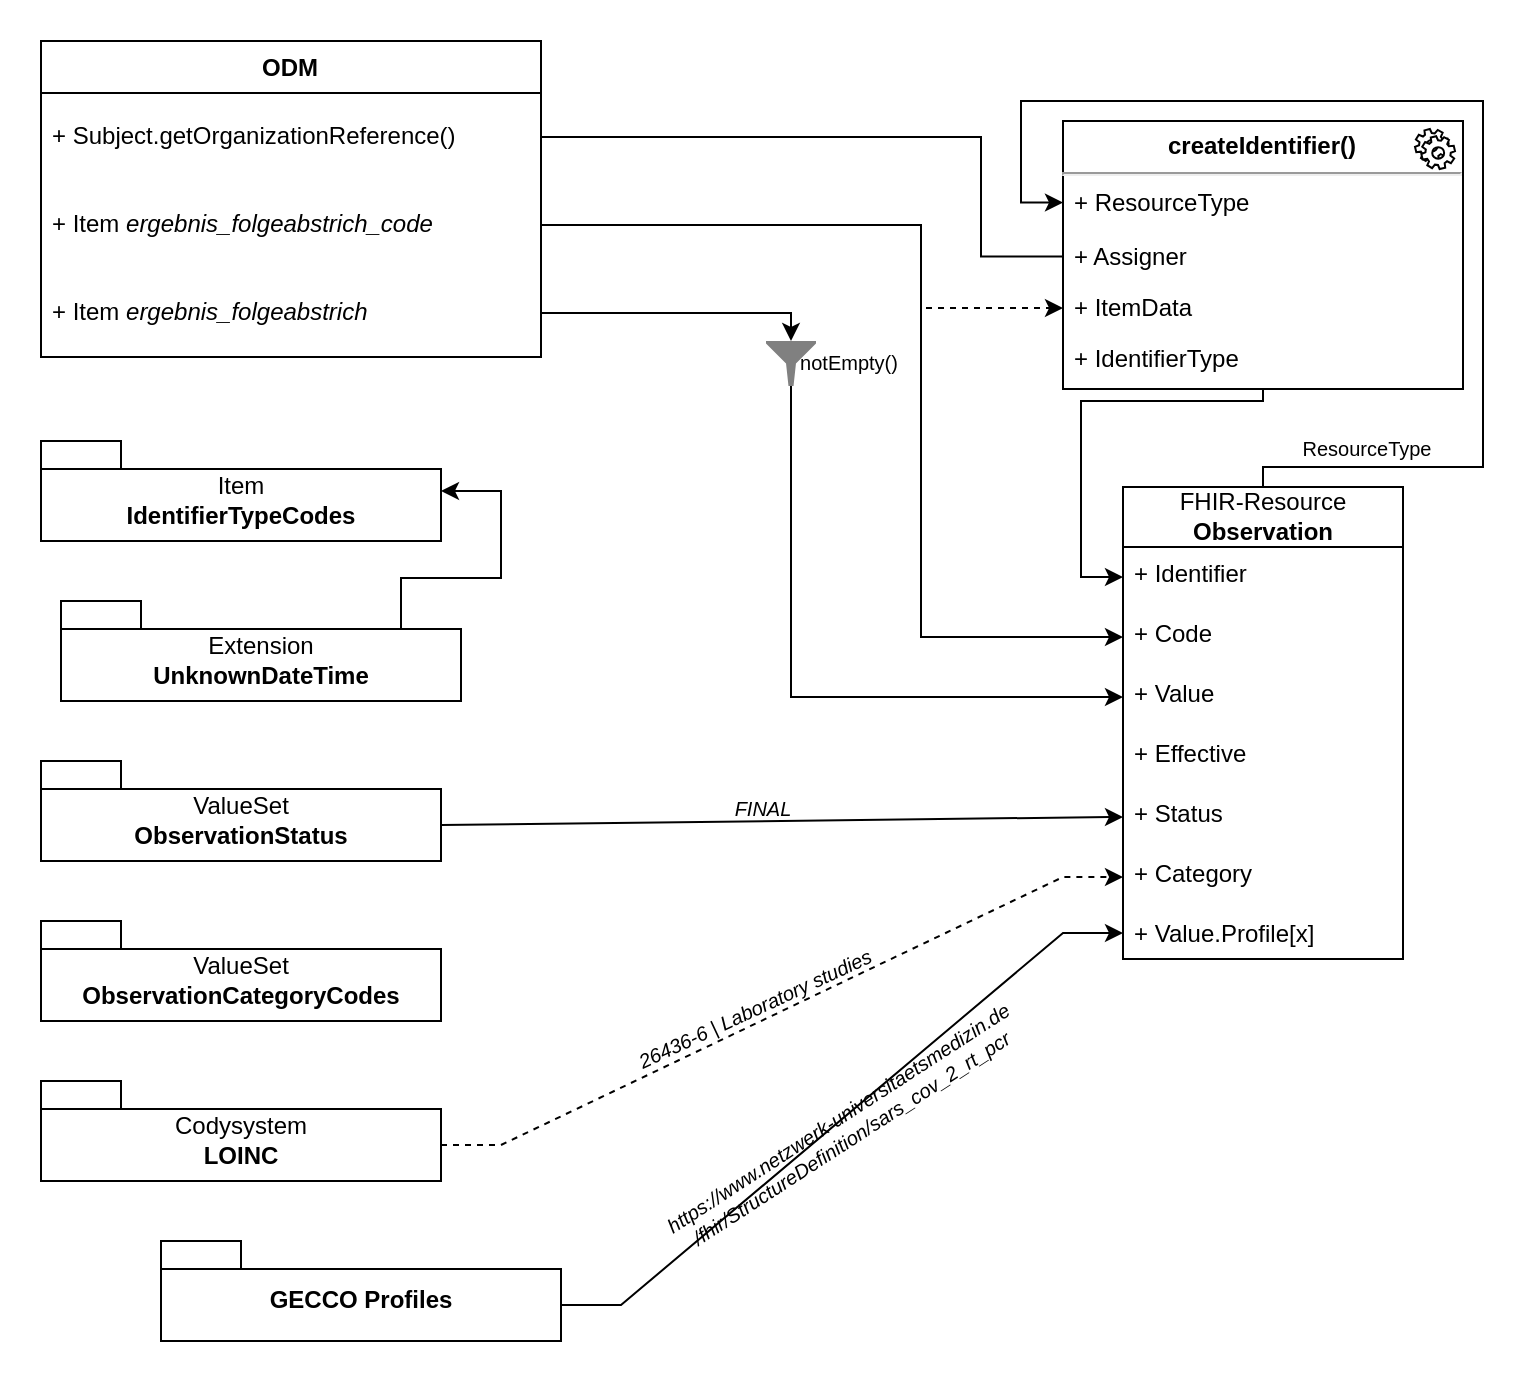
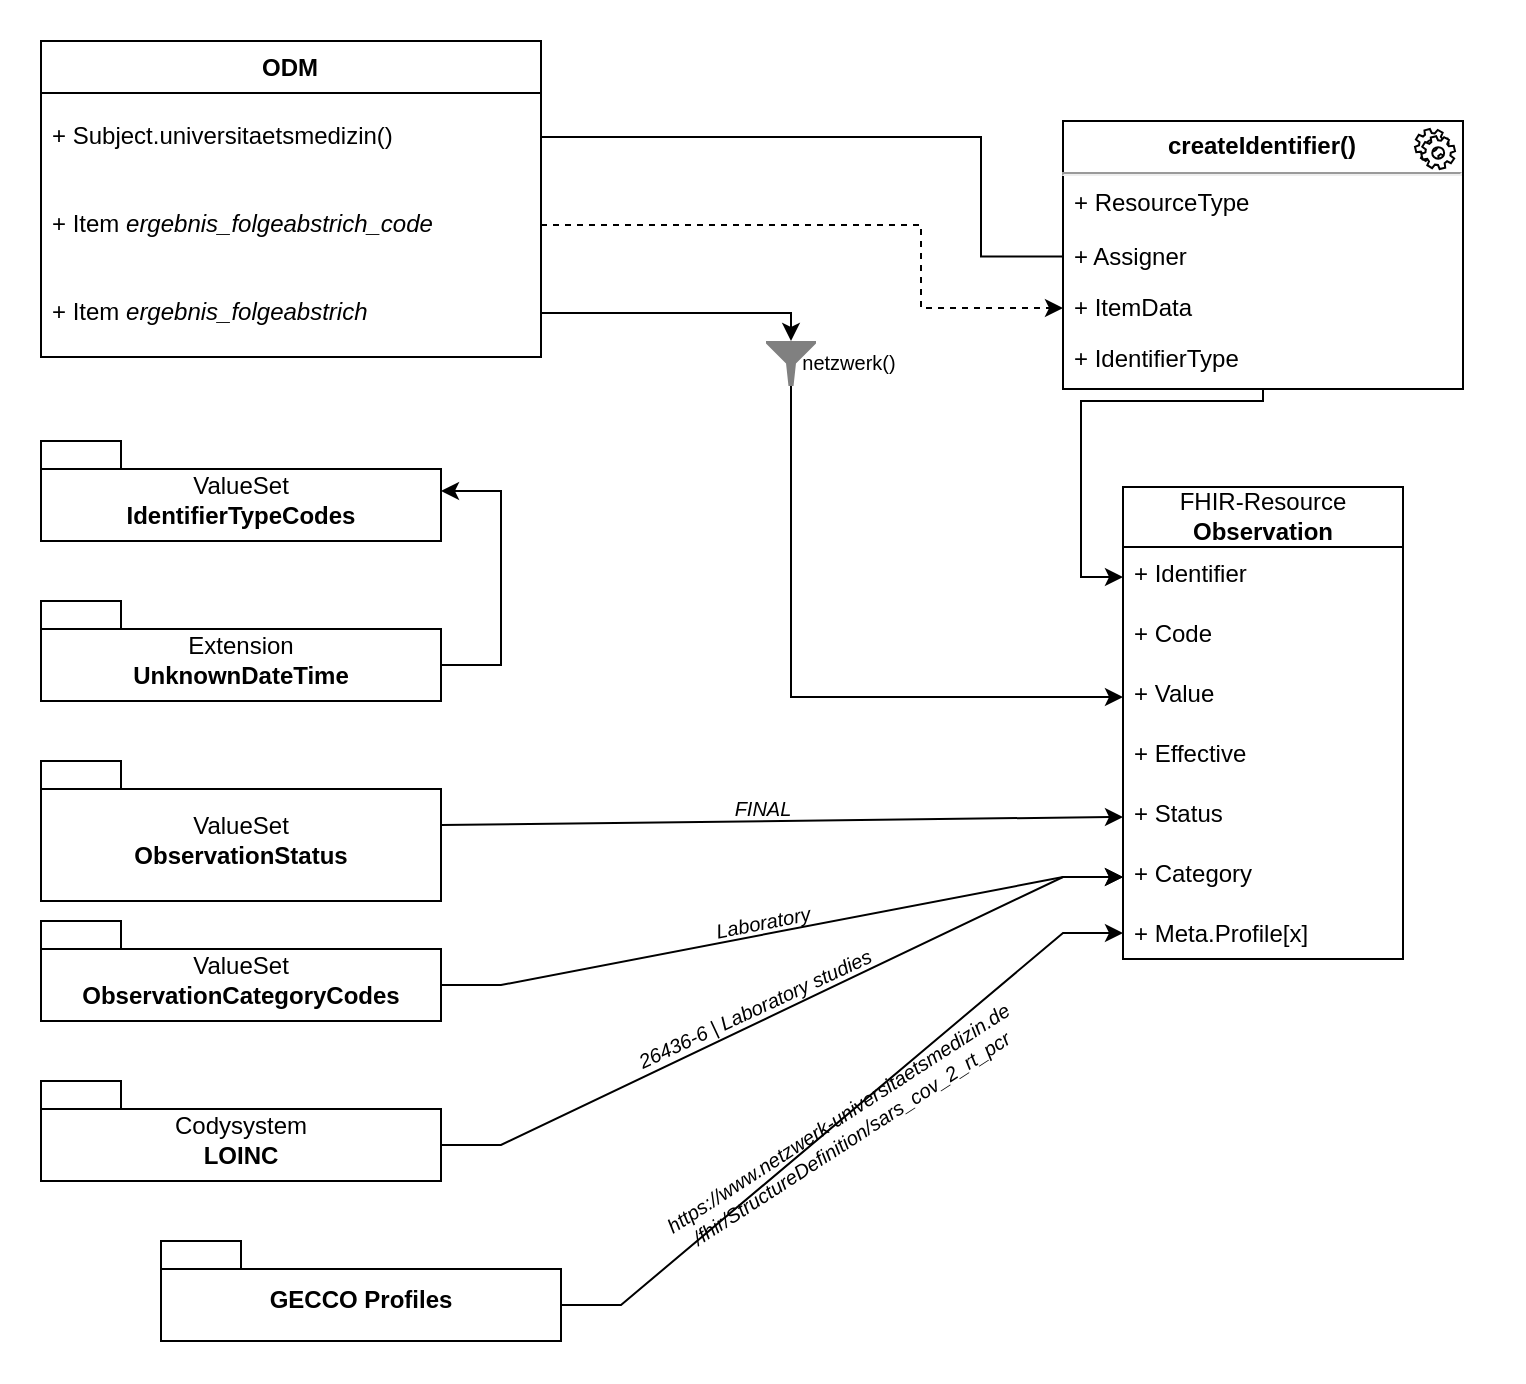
- <mxCell id="6" style="edgeStyle=orthogonalEdgeStyle;rounded=0;orthogonalLoop=1;jettySize=auto;html=1;exitX=0.5;exitY=0;exitDx=0;exitDy=0;entryX=0;entryY=0.5;entryDx=0;entryDy=0;" parent="1" source="8" target="39" edge="1"><mxGeometry relative="1" as="geometry"><mxPoint x="481" y="143" as="targetPoint" /><Array as="points"><mxPoint x="631" y="233" /><mxPoint x="741" y="233" /><mxPoint x="741" y="50" /><mxPoint x="510" y="50" /><mxPoint x="510" y="101" /></Array></mxGeometry></mxCell>
- <mxCell id="7" value="ResourceType" style="edgeLabel;html=1;align=center;verticalAlign=middle;resizable=0;points=[];fontSize=10;" parent="6" vertex="1" connectable="0"><mxGeometry x="-0.886" y="-1" relative="1" as="geometry"><mxPoint x="26.83" y="-11" as="offset" /></mxGeometry></mxCell>
- <mxCell id="17" value="+ Subject.getOrganizationReference()" style="text;strokeColor=none;fillColor=none;align=left;verticalAlign=middle;spacingLeft=4;spacingRight=4;overflow=hidden;rotatable=0;points=[[0,0.5],[1,0.5]];portConstraint=eastwest;fontStyle=0;whiteSpace=wrap;html=1;" parent="16" vertex="1"><mxGeometry y="26" width="250" height="44" as="geometry" /></mxCell>
+ <mxCell id="17" value="+ Subject.universitaetsmedizin()" style="text;strokeColor=none;fillColor=none;align=left;verticalAlign=middle;spacingLeft=4;spacingRight=4;overflow=hidden;rotatable=0;points=[[0,0.5],[1,0.5]];portConstraint=eastwest;fontStyle=0;whiteSpace=wrap;html=1;" parent="16" vertex="1"><mxGeometry y="26" width="250" height="44" as="geometry" /></mxCell>
- <mxCell id="32" value="&lt;font style=&quot;font-size: 10px&quot;&gt;notEmpty()&lt;/font&gt;" style="text;html=1;align=center;verticalAlign=middle;resizable=0;points=[];autosize=1;" parent="1" vertex="1"><mxGeometry x="394" y="171.25" width="60" height="20" as="geometry" /></mxCell>
+ <mxCell id="32" value="&lt;font style=&quot;font-size: 10px&quot;&gt;netzwerk()&lt;/font&gt;" style="text;html=1;align=center;verticalAlign=middle;resizable=0;points=[];autosize=1;" parent="1" vertex="1"><mxGeometry x="394" y="171.25" width="60" height="20" as="geometry" /></mxCell>
- <mxCell id="38" value="&lt;span style=&quot;font-weight: normal&quot;&gt;Item&lt;/span&gt;&lt;br&gt;IdentifierTypeCodes" style="shape=folder;fontStyle=1;spacingTop=10;tabWidth=40;tabHeight=14;tabPosition=left;html=1;" parent="1" vertex="1"><mxGeometry x="20" y="220" width="200" height="50" as="geometry" /></mxCell>
+ <mxCell id="38" value="&lt;span style=&quot;font-weight: normal&quot;&gt;ValueSet&lt;/span&gt;&lt;br&gt;IdentifierTypeCodes" style="shape=folder;fontStyle=1;spacingTop=10;tabWidth=40;tabHeight=14;tabPosition=left;html=1;" parent="1" vertex="1"><mxGeometry x="20" y="220" width="200" height="50" as="geometry" /></mxCell>
- <mxCell id="34" style="edgeStyle=orthogonalEdgeStyle;rounded=0;jumpStyle=sharp;orthogonalLoop=1;jettySize=auto;html=1;exitX=1;exitY=0.5;exitDx=0;exitDy=0;startArrow=none;startFill=0;endArrow=classic;endFill=1;fontSize=12;fontColor=#000000;" parent="1" source="18" target="10" edge="1"><mxGeometry relative="1" as="geometry"><Array as="points"><mxPoint x="460" y="112" /><mxPoint x="460" y="318" /></Array></mxGeometry></mxCell>
- <mxCell id="21" value="&lt;span style=&quot;font-weight: normal&quot;&gt;Extension&lt;/span&gt;&lt;br&gt;UnknownDateTime" style="shape=folder;fontStyle=1;spacingTop=10;tabWidth=40;tabHeight=14;tabPosition=left;html=1;" parent="1" vertex="1"><mxGeometry x="30" y="300" width="200" height="50" as="geometry" /></mxCell>
+ <mxCell id="21" value="&lt;span style=&quot;font-weight: normal&quot;&gt;Extension&lt;/span&gt;&lt;br&gt;UnknownDateTime" style="shape=folder;fontStyle=1;spacingTop=10;tabWidth=40;tabHeight=14;tabPosition=left;html=1;" parent="1" vertex="1"><mxGeometry x="20" y="300" width="200" height="50" as="geometry" /></mxCell>
- <mxCell id="37" value="&lt;span style=&quot;font-weight: normal&quot;&gt;ValueSet&lt;/span&gt;&lt;br&gt;ObservationStatus" style="shape=folder;fontStyle=1;spacingTop=10;tabWidth=40;tabHeight=14;tabPosition=left;html=1;" parent="1" vertex="1"><mxGeometry x="20" y="380" width="200" height="50" as="geometry" /></mxCell>
+ <mxCell id="37" value="&lt;span style=&quot;font-weight: normal&quot;&gt;ValueSet&lt;/span&gt;&lt;br&gt;ObservationStatus" style="shape=folder;fontStyle=1;spacingTop=10;tabWidth=40;tabHeight=14;tabPosition=left;html=1;" parent="1" vertex="1"><mxGeometry x="20" y="380" width="200" height="70" as="geometry" /></mxCell>
- <mxCell id="15" value="+ Value.Profile[x]" style="text;strokeColor=none;fillColor=none;align=left;verticalAlign=top;spacingLeft=4;spacingRight=4;overflow=hidden;rotatable=0;points=[[0,0.5],[1,0.5]];portConstraint=eastwest;" parent="8" vertex="1"><mxGeometry y="210" width="140" height="26" as="geometry" /></mxCell>
+ <mxCell id="15" value="+ Meta.Profile[x]" style="text;strokeColor=none;fillColor=none;align=left;verticalAlign=top;spacingLeft=4;spacingRight=4;overflow=hidden;rotatable=0;points=[[0,0.5],[1,0.5]];portConstraint=eastwest;" parent="8" vertex="1"><mxGeometry y="210" width="140" height="26" as="geometry" /></mxCell>
+ <mxCell id="27" style="edgeStyle=entityRelationEdgeStyle;rounded=0;orthogonalLoop=1;jettySize=auto;html=1;exitX=0;exitY=0;exitDx=200;exitDy=32;exitPerimeter=0;" parent="1" source="26" target="14" edge="1"><mxGeometry relative="1" as="geometry"><mxPoint x="220" y="372" as="sourcePoint" /><mxPoint x="500" y="365" as="targetPoint" /></mxGeometry></mxCell>
+ <mxCell id="28" value="Laboratory" style="edgeLabel;html=1;align=center;verticalAlign=middle;resizable=0;points=[];fontSize=10;fontColor=#000000;fontStyle=2;rotation=349;labelBackgroundColor=none;" parent="27" vertex="1" connectable="0"><mxGeometry x="-0.102" y="-2" relative="1" as="geometry"><mxPoint x="7" y="-10" as="offset" /></mxGeometry></mxCell>
- <mxCell id="42" style="edgeStyle=entityRelationEdgeStyle;rounded=0;jumpStyle=sharp;orthogonalLoop=1;jettySize=auto;html=1;exitX=0;exitY=0;exitDx=200;exitDy=32;exitPerimeter=0;entryX=0;entryY=0.5;entryDx=0;entryDy=0;endArrow=classic;endFill=1;dashed=1;" parent="1" source="44" target="14" edge="1"><mxGeometry relative="1" as="geometry" /></mxCell>
+ <mxCell id="42" style="edgeStyle=entityRelationEdgeStyle;rounded=0;jumpStyle=sharp;orthogonalLoop=1;jettySize=auto;html=1;exitX=0;exitY=0;exitDx=200;exitDy=32;exitPerimeter=0;entryX=0;entryY=0.5;entryDx=0;entryDy=0;endArrow=classic;endFill=1;" parent="1" source="44" target="14" edge="1"><mxGeometry relative="1" as="geometry" /></mxCell>
